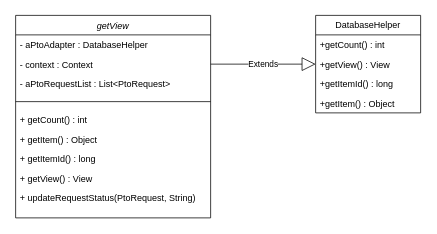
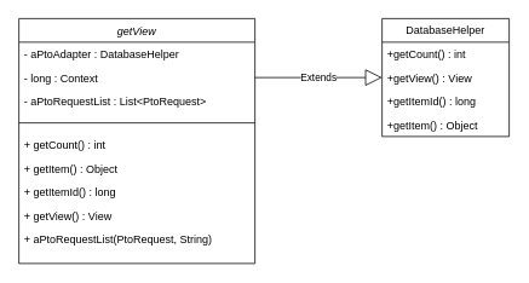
- <mxCell id="4" value="- context : Context" style="text;align=left;verticalAlign=top;spacingLeft=4;spacingRight=4;overflow=hidden;rotatable=0;points=[[0,0.5],[1,0.5]];portConstraint=eastwest;rounded=0;shadow=0;html=0;" parent="2" vertex="1"><mxGeometry y="52" width="260" height="26" as="geometry" /></mxCell>
+ <mxCell id="4" value="- long : Context" style="text;align=left;verticalAlign=top;spacingLeft=4;spacingRight=4;overflow=hidden;rotatable=0;points=[[0,0.5],[1,0.5]];portConstraint=eastwest;rounded=0;shadow=0;html=0;" parent="2" vertex="1"><mxGeometry y="52" width="260" height="26" as="geometry" /></mxCell>
- <mxCell id="11" value="+ updateRequestStatus(PtoRequest, String)" style="text;align=left;verticalAlign=top;spacingLeft=4;spacingRight=4;overflow=hidden;rotatable=0;points=[[0,0.5],[1,0.5]];portConstraint=eastwest;" vertex="1" parent="2"><mxGeometry y="230" width="260" height="26" as="geometry" /></mxCell>
+ <mxCell id="11" value="+ aPtoRequestList(PtoRequest, String)" style="text;align=left;verticalAlign=top;spacingLeft=4;spacingRight=4;overflow=hidden;rotatable=0;points=[[0,0.5],[1,0.5]];portConstraint=eastwest;" vertex="1" parent="2"><mxGeometry y="230" width="260" height="26" as="geometry" /></mxCell>
